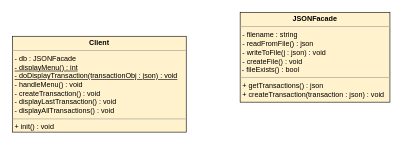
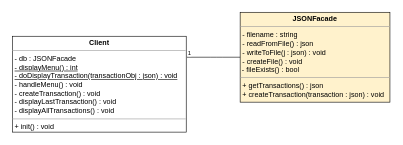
+ <mxCell id="5" value="" style="endArrow=none;html=1;edgeStyle=orthogonalEdgeStyle;entryX=0;entryY=0.5;entryDx=0;entryDy=0;exitX=1.004;exitY=0.219;exitDx=0;exitDy=0;exitPerimeter=0;" edge="1" parent="1" source="2" target="3"><mxGeometry relative="1" as="geometry"><mxPoint x="300" y="550" as="sourcePoint" /><mxPoint x="460" y="550" as="targetPoint" /><Array as="points"><mxPoint x="360" y="95" /><mxPoint x="360" y="95" /></Array></mxGeometry></mxCell>
+ <mxCell id="6" value="1" style="resizable=0;html=1;align=left;verticalAlign=bottom;labelBackgroundColor=#ffffff;fontSize=10;" connectable="0" vertex="1" parent="5"><mxGeometry x="-1" relative="1" as="geometry" /></mxCell>
- <mxCell id="2" value="&lt;p style=&quot;margin: 0px ; margin-top: 4px ; text-align: center&quot;&gt;&lt;span style=&quot;font-weight: 700&quot;&gt;Client&lt;/span&gt;&lt;br&gt;&lt;/p&gt;&lt;hr size=&quot;1&quot;&gt;&lt;p style=&quot;margin: 0px ; margin-left: 4px&quot;&gt;- db : JSONFacade&lt;br&gt;&lt;/p&gt;&lt;p style=&quot;margin: 0px ; margin-left: 4px&quot;&gt;&lt;span&gt;&lt;u&gt;- displayMenu() : int&lt;/u&gt;&lt;/span&gt;&lt;br&gt;&lt;/p&gt;&lt;p style=&quot;margin: 0px ; margin-left: 4px&quot;&gt;&lt;u&gt;&lt;span&gt;- doDisplayTransaction(transactionObj : json) : void&lt;/span&gt;&lt;span&gt;&lt;br&gt;&lt;/span&gt;&lt;/u&gt;&lt;/p&gt;&lt;p style=&quot;margin: 0px ; margin-left: 4px&quot;&gt;- handleMenu() : void&lt;u&gt;&lt;span&gt;&lt;br&gt;&lt;/span&gt;&lt;/u&gt;&lt;/p&gt;&lt;p style=&quot;margin: 0px ; margin-left: 4px&quot;&gt;- createTransaction() : void&lt;br&gt;&lt;/p&gt;&lt;p style=&quot;margin: 0px ; margin-left: 4px&quot;&gt;- displayLastTransaction() : void&lt;br&gt;&lt;/p&gt;&lt;p style=&quot;margin: 0px ; margin-left: 4px&quot;&gt;- displayAllTransactions() : void&lt;br&gt;&lt;/p&gt;&lt;hr size=&quot;1&quot;&gt;&lt;p style=&quot;margin: 0px ; margin-left: 4px&quot;&gt;+ init() : void&lt;br&gt;&lt;/p&gt;" style="verticalAlign=top;align=left;overflow=fill;fontSize=12;fontFamily=Helvetica;html=1;fillColor=#fff2cc;" vertex="1" parent="1"><mxGeometry x="20" y="60" width="290" height="160" as="geometry" /></mxCell>
+ <mxCell id="2" value="&lt;p style=&quot;margin: 0px ; margin-top: 4px ; text-align: center&quot;&gt;&lt;span style=&quot;font-weight: 700&quot;&gt;Client&lt;/span&gt;&lt;br&gt;&lt;/p&gt;&lt;hr size=&quot;1&quot;&gt;&lt;p style=&quot;margin: 0px ; margin-left: 4px&quot;&gt;- db : JSONFacade&lt;br&gt;&lt;/p&gt;&lt;p style=&quot;margin: 0px ; margin-left: 4px&quot;&gt;&lt;span&gt;&lt;u&gt;- displayMenu() : int&lt;/u&gt;&lt;/span&gt;&lt;br&gt;&lt;/p&gt;&lt;p style=&quot;margin: 0px ; margin-left: 4px&quot;&gt;&lt;u&gt;&lt;span&gt;- doDisplayTransaction(transactionObj : json) : void&lt;/span&gt;&lt;span&gt;&lt;br&gt;&lt;/span&gt;&lt;/u&gt;&lt;/p&gt;&lt;p style=&quot;margin: 0px ; margin-left: 4px&quot;&gt;- handleMenu() : void&lt;u&gt;&lt;span&gt;&lt;br&gt;&lt;/span&gt;&lt;/u&gt;&lt;/p&gt;&lt;p style=&quot;margin: 0px ; margin-left: 4px&quot;&gt;- createTransaction() : void&lt;br&gt;&lt;/p&gt;&lt;p style=&quot;margin: 0px ; margin-left: 4px&quot;&gt;- displayLastTransaction() : void&lt;br&gt;&lt;/p&gt;&lt;p style=&quot;margin: 0px ; margin-left: 4px&quot;&gt;- displayAllTransactions() : void&lt;br&gt;&lt;/p&gt;&lt;hr size=&quot;1&quot;&gt;&lt;p style=&quot;margin: 0px ; margin-left: 4px&quot;&gt;+ init() : void&lt;br&gt;&lt;/p&gt;" style="verticalAlign=top;align=left;overflow=fill;fontSize=12;fontFamily=Helvetica;html=1;" vertex="1" parent="1"><mxGeometry x="20" y="60" width="290" height="160" as="geometry" /></mxCell>
